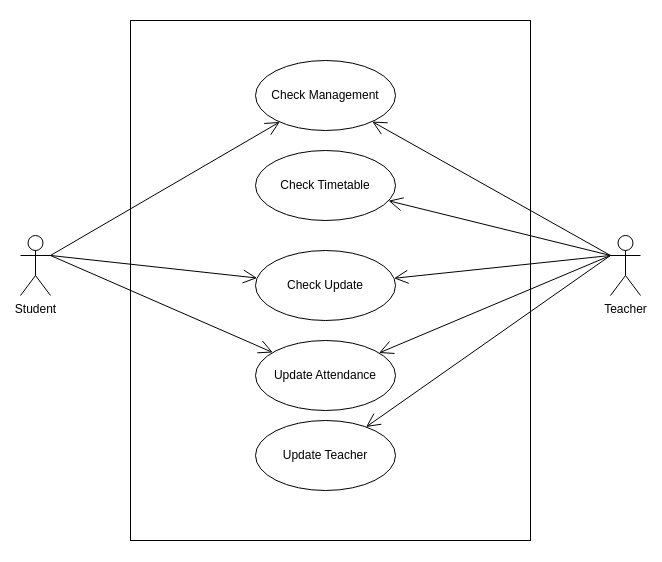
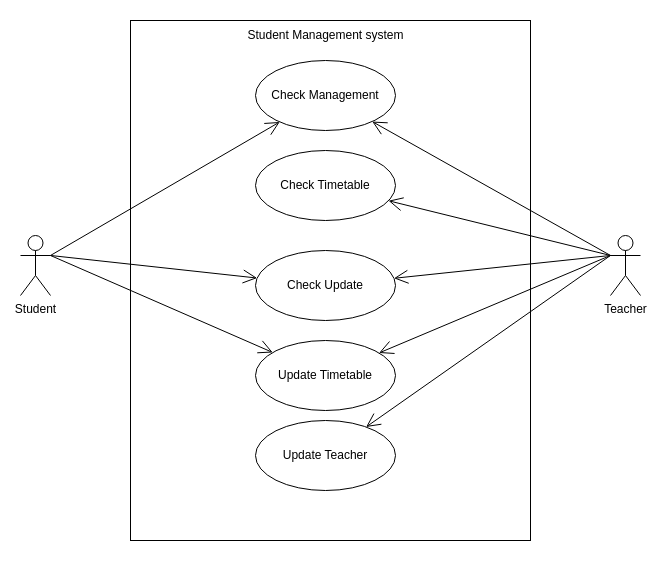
+ <mxCell id="4" value="Student Management system" style="text;html=1;align=center;verticalAlign=middle;resizable=0;points=[];autosize=1;strokeColor=none;fillColor=none;" vertex="1" parent="1"><mxGeometry x="235" y="20" width="180" height="30" as="geometry" /></mxCell>
- <mxCell id="9" value="Update Attendance" style="ellipse;whiteSpace=wrap;html=1;" vertex="1" parent="1"><mxGeometry x="255" y="340" width="140" height="70" as="geometry" /></mxCell>
+ <mxCell id="9" value="Update Timetable" style="ellipse;whiteSpace=wrap;html=1;" vertex="1" parent="1"><mxGeometry x="255" y="340" width="140" height="70" as="geometry" /></mxCell>
